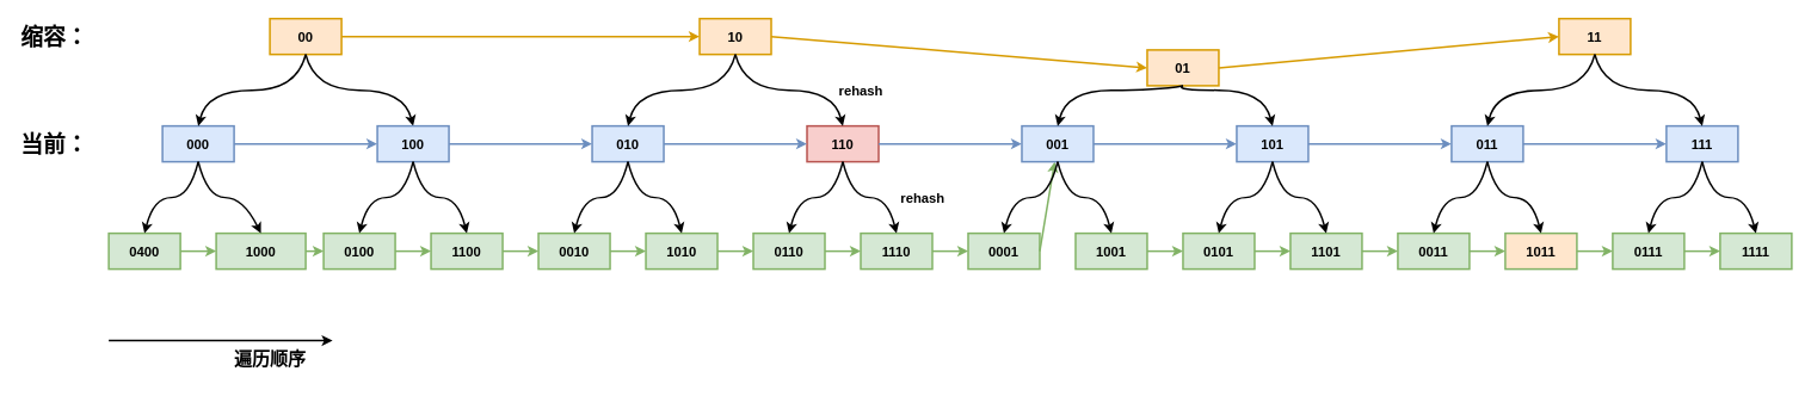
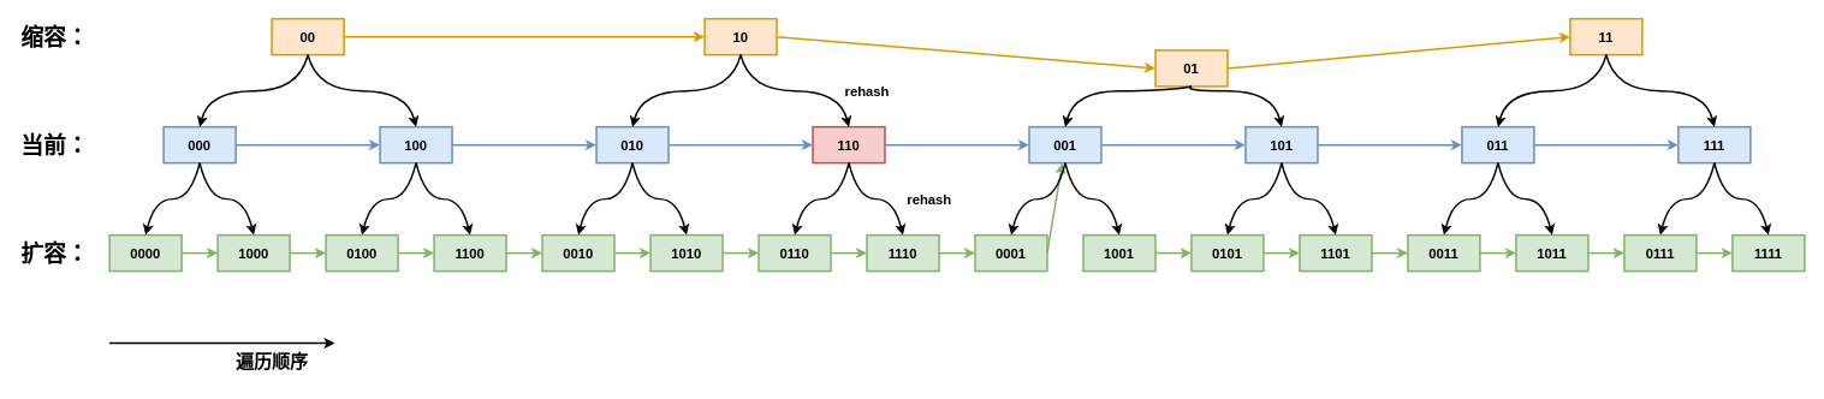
+ <mxCell id="83" value="扩容：" style="text;strokeColor=none;fillColor=none;html=1;fontSize=25;fontStyle=1;verticalAlign=middle;align=center;" vertex="1" parent="1"><mxGeometry x="20" y="260" width="80" height="40" as="geometry" /></mxCell>
- <mxCell id="4" value="0400" style="rounded=0;whiteSpace=wrap;html=1;strokeWidth=2;fillWeight=4;hachureGap=8;hachureAngle=45;fillColor=#d5e8d4;strokeColor=#82b366;fontSize=15;fontStyle=1;" vertex="1" parent="1"><mxGeometry x="121" y="260" width="80" height="40" as="geometry" /></mxCell>
+ <mxCell id="4" value="0000" style="rounded=0;whiteSpace=wrap;html=1;strokeWidth=2;fillWeight=4;hachureGap=8;hachureAngle=45;fillColor=#d5e8d4;strokeColor=#82b366;fontSize=15;fontStyle=1;" vertex="1" parent="1"><mxGeometry x="121" y="260" width="80" height="40" as="geometry" /></mxCell>
- <mxCell id="5" value="1000" style="rounded=0;whiteSpace=wrap;html=1;strokeWidth=2;fillWeight=4;hachureGap=8;hachureAngle=45;fillColor=#d5e8d4;strokeColor=#82b366;fontSize=15;fontStyle=1;" vertex="1" parent="1"><mxGeometry x="241" y="260" width="100" height="40" as="geometry" /></mxCell>
+ <mxCell id="5" value="1000" style="rounded=0;whiteSpace=wrap;html=1;strokeWidth=2;fillWeight=4;hachureGap=8;hachureAngle=45;fillColor=#d5e8d4;strokeColor=#82b366;fontSize=15;fontStyle=1;" vertex="1" parent="1"><mxGeometry x="241" y="260" width="80" height="40" as="geometry" /></mxCell>
- <mxCell id="31" value="1011" style="rounded=0;whiteSpace=wrap;html=1;strokeWidth=2;fillWeight=4;hachureGap=8;hachureAngle=45;fillColor=#ffe6cc;strokeColor=#82b366;fontSize=15;fontStyle=1;" vertex="1" parent="1"><mxGeometry x="1681" y="260" width="80" height="40" as="geometry" /></mxCell>
+ <mxCell id="31" value="1011" style="rounded=0;whiteSpace=wrap;html=1;strokeWidth=2;fillWeight=4;hachureGap=8;hachureAngle=45;fillColor=#d5e8d4;strokeColor=#82b366;fontSize=15;fontStyle=1;" vertex="1" parent="1"><mxGeometry x="1681" y="260" width="80" height="40" as="geometry" /></mxCell>
